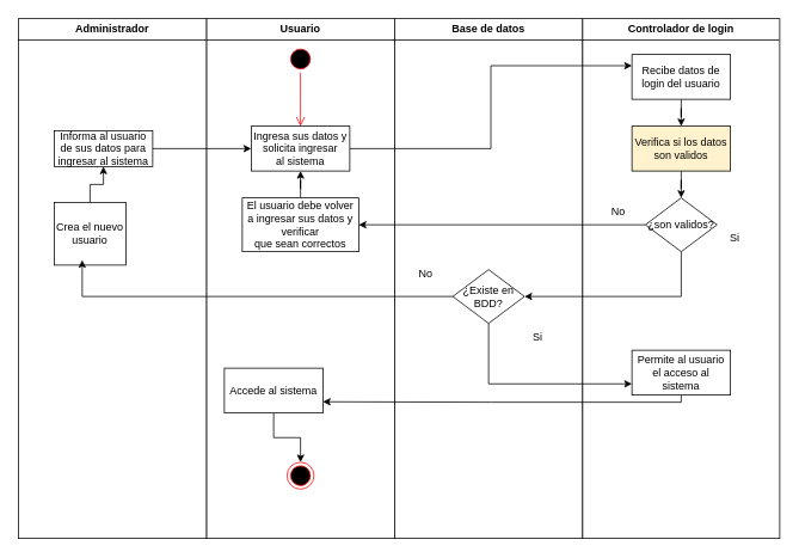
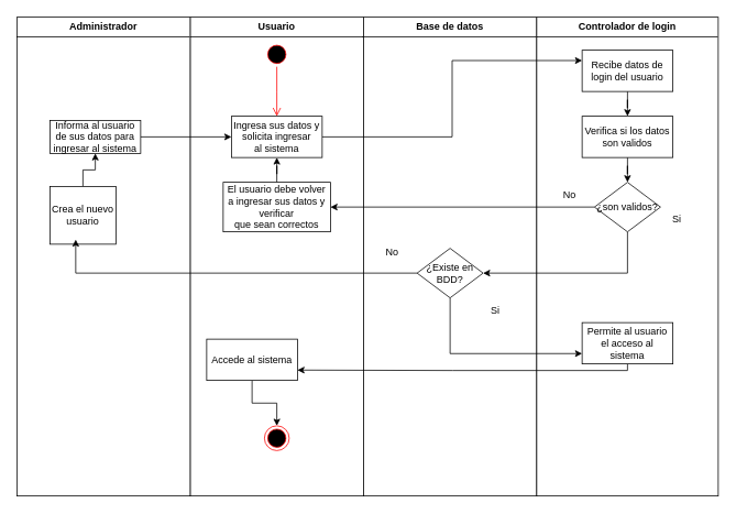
- <mxCell id="12" value="Verifica si los datos&lt;div&gt;son validos&lt;/div&gt;" style="html=1;whiteSpace=wrap;fillColor=#fff2cc;" parent="1" vertex="1"><mxGeometry x="705" y="140" width="110" height="50" as="geometry" /></mxCell>
+ <mxCell id="12" value="Verifica si los datos&lt;div&gt;son validos&lt;/div&gt;" style="html=1;whiteSpace=wrap;" parent="1" vertex="1"><mxGeometry x="705" y="140" width="110" height="50" as="geometry" /></mxCell>
